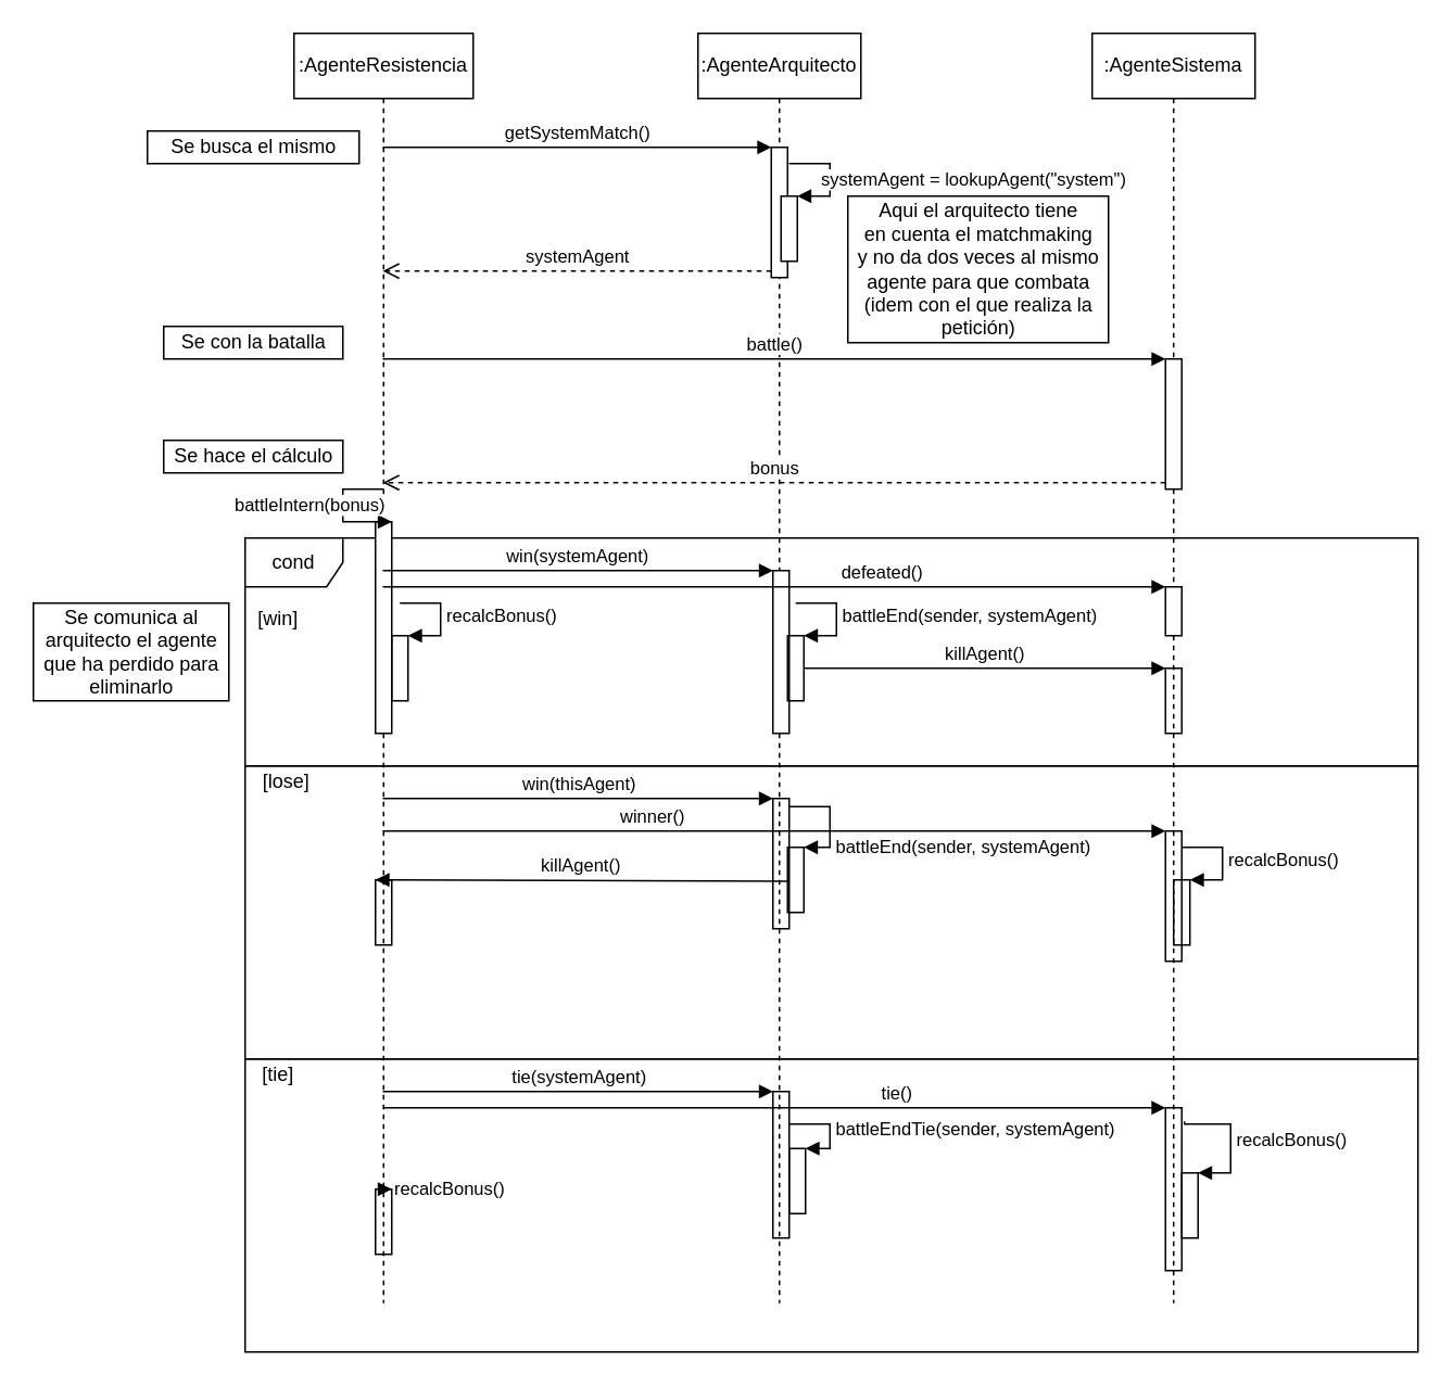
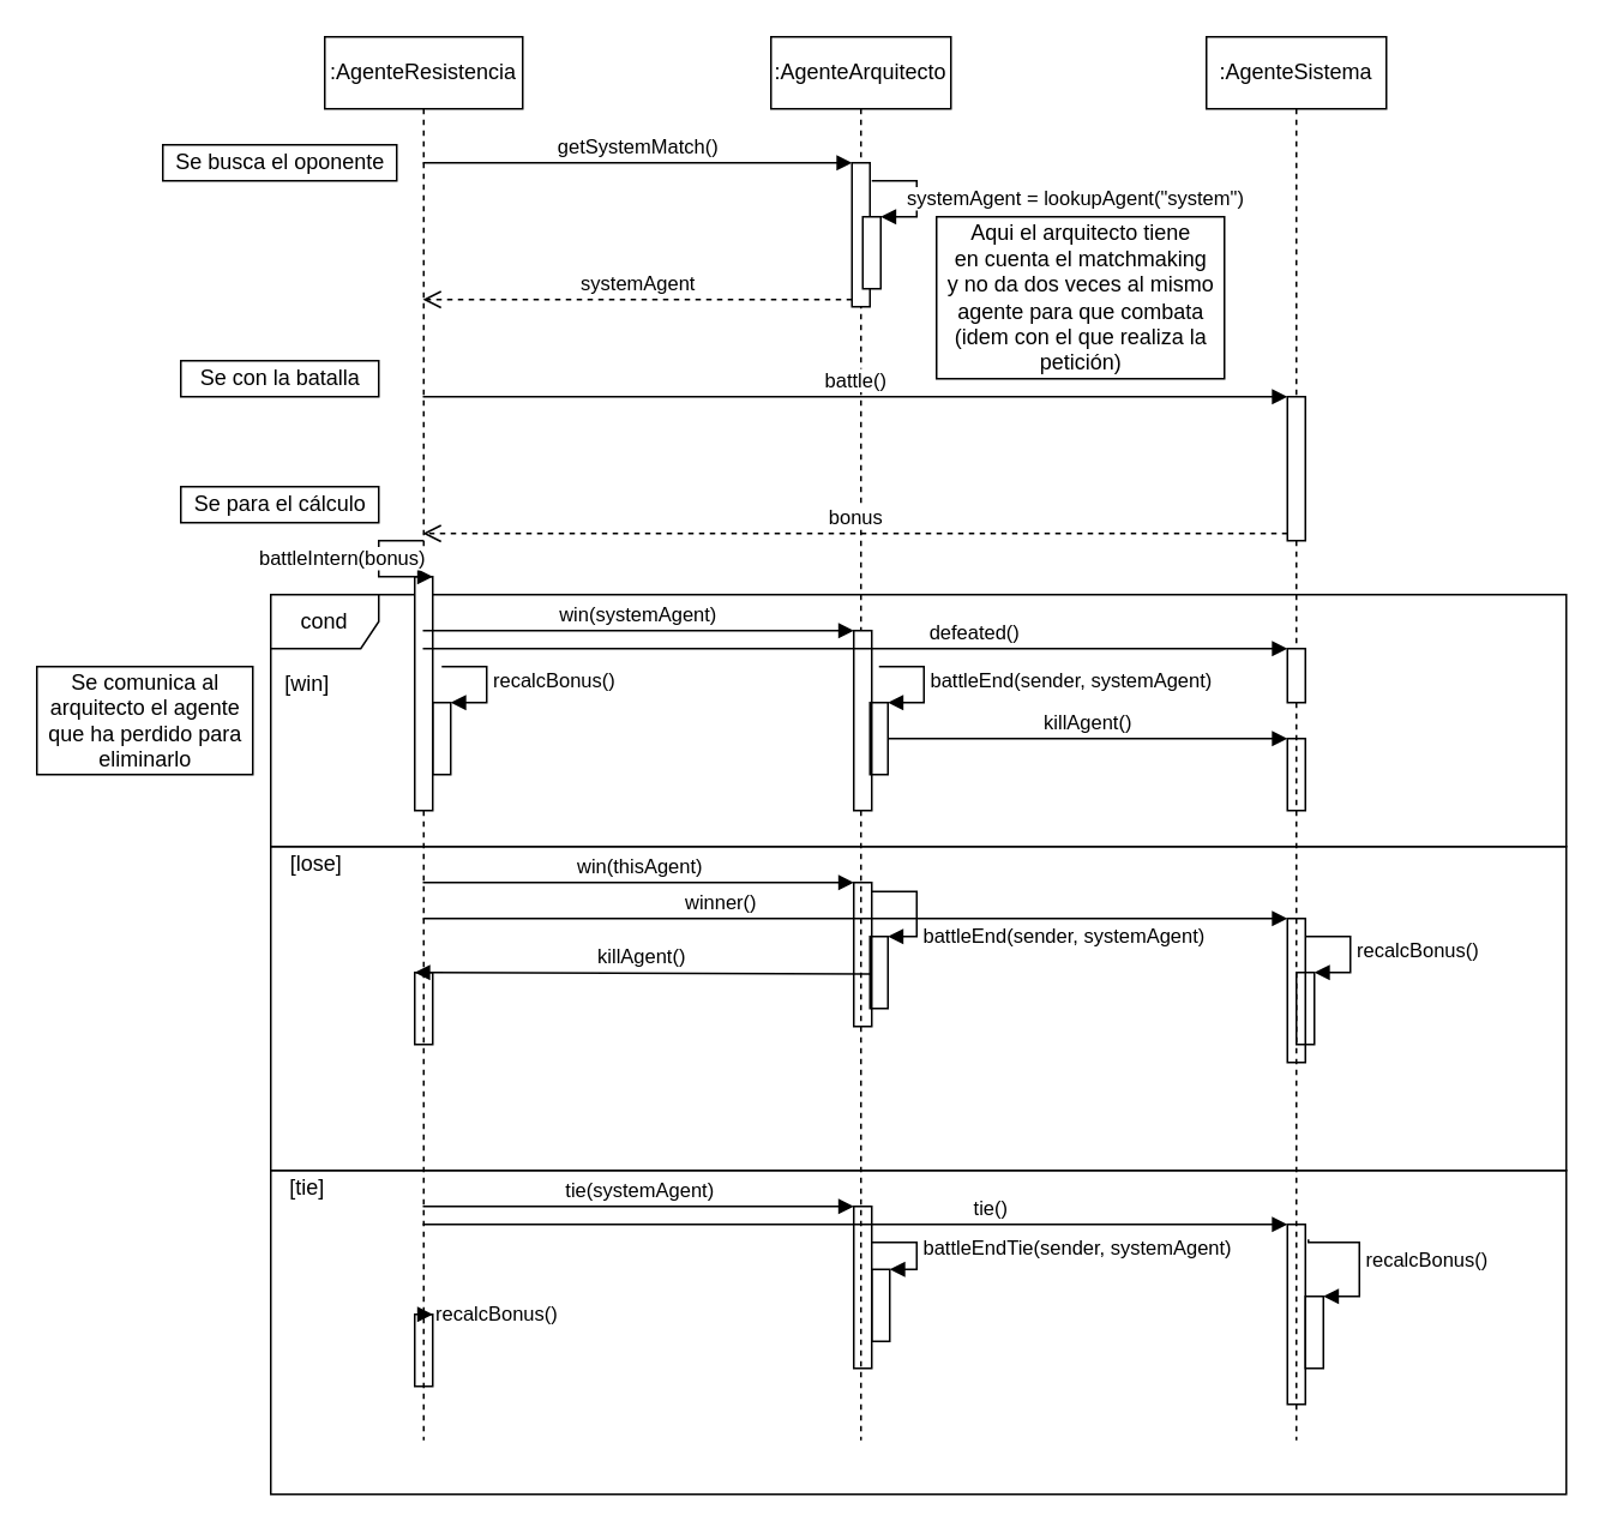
- <mxCell id="37" value="Se busca el mismo" style="text;html=1;align=center;verticalAlign=middle;resizable=0;points=[];autosize=1;strokeColor=#000000;" parent="1" vertex="1"><mxGeometry x="90" y="80" width="130" height="20" as="geometry" /></mxCell>
+ <mxCell id="37" value="Se busca el oponente" style="text;html=1;align=center;verticalAlign=middle;resizable=0;points=[];autosize=1;strokeColor=#000000;" parent="1" vertex="1"><mxGeometry x="90" y="80" width="130" height="20" as="geometry" /></mxCell>
- <mxCell id="41" value="Se hace el cálculo" style="text;html=1;align=center;verticalAlign=middle;resizable=0;points=[];autosize=1;strokeColor=#000000;" parent="1" vertex="1"><mxGeometry x="100" y="270" width="110" height="20" as="geometry" /></mxCell>
+ <mxCell id="41" value="Se para el cálculo" style="text;html=1;align=center;verticalAlign=middle;resizable=0;points=[];autosize=1;strokeColor=#000000;" parent="1" vertex="1"><mxGeometry x="100" y="270" width="110" height="20" as="geometry" /></mxCell>
